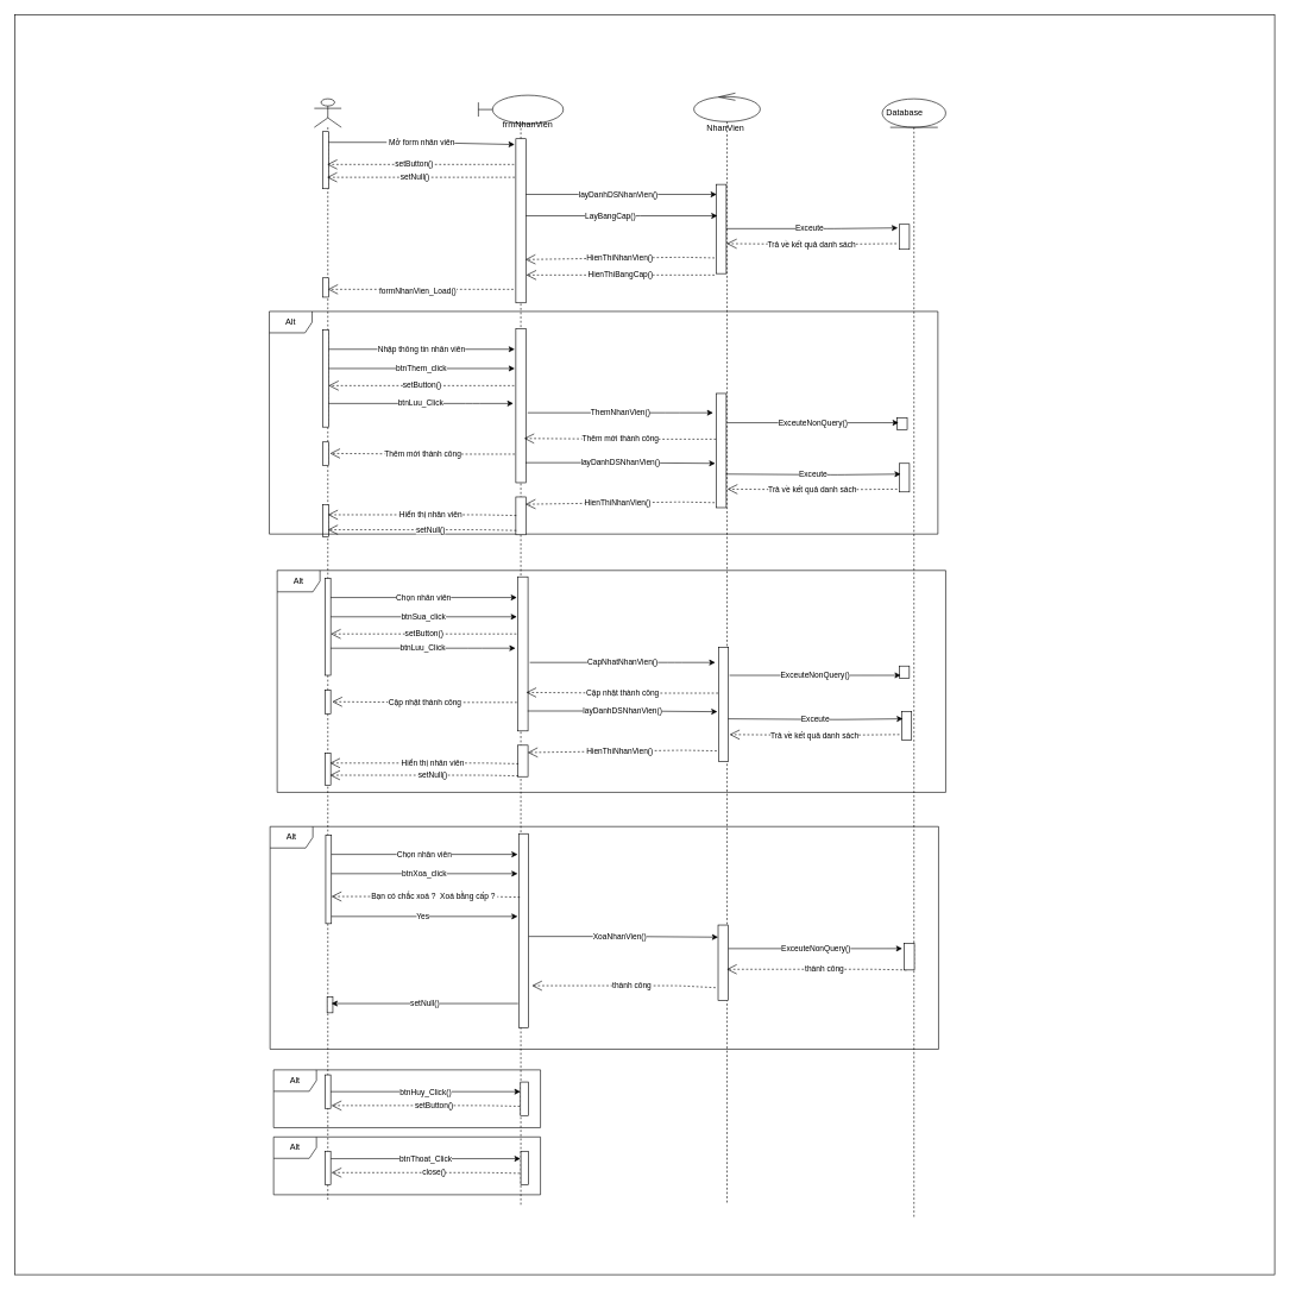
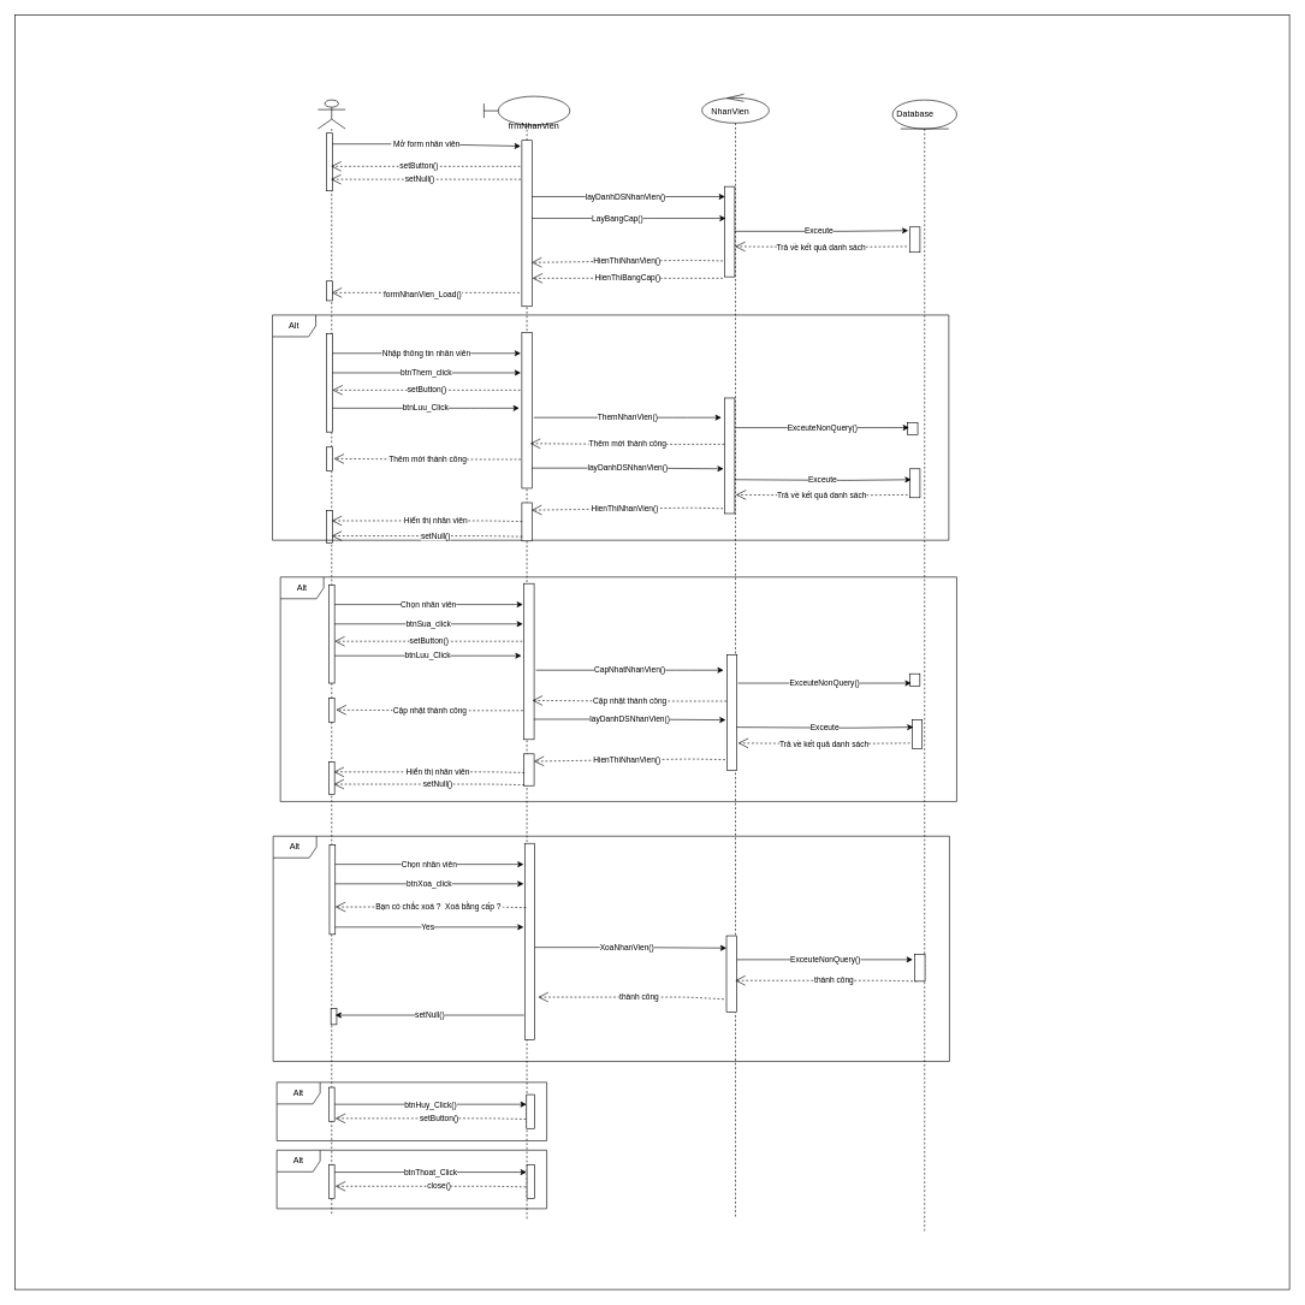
- <mxCell id="21" value="NhanVien" style="text;html=1;align=center;verticalAlign=middle;resizable=0;points=[];autosize=1;strokeColor=none;fillColor=none;" vertex="1" parent="20"><mxGeometry x="8" y="36" width="71" height="26" as="geometry" /></mxCell>
+ <mxCell id="21" value="NhanVien" style="text;html=1;align=center;verticalAlign=middle;resizable=0;points=[];autosize=1;strokeColor=none;fillColor=none;" vertex="1" parent="20"><mxGeometry x="3" y="11" width="71" height="26" as="geometry" /></mxCell>
